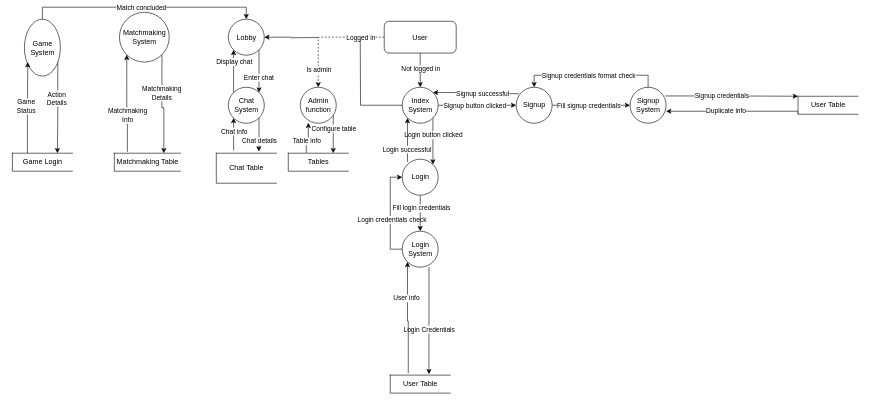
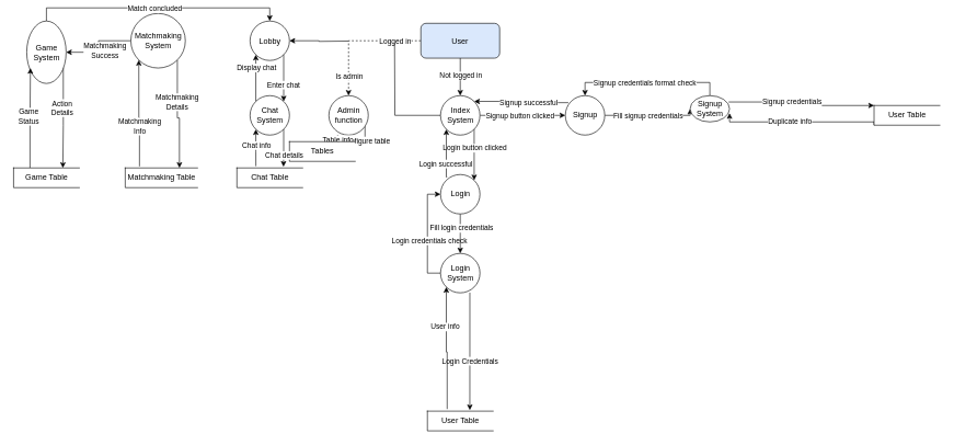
- <mxCell id="8" value="User" style="rounded=1;whiteSpace=wrap;html=1;" parent="1" vertex="1"><mxGeometry x="640" y="35" width="120" height="53" as="geometry" /></mxCell>
+ <mxCell id="8" value="User" style="rounded=1;whiteSpace=wrap;html=1;fillColor=#dae8fc;" parent="1" vertex="1"><mxGeometry x="640" y="35" width="120" height="53" as="geometry" /></mxCell>
+ <mxCell id="59" style="edgeStyle=orthogonalEdgeStyle;rounded=0;orthogonalLoop=1;jettySize=auto;html=1;entryX=1;entryY=0.5;entryDx=0;entryDy=0;startArrow=none;startFill=0;endArrow=classic;endFill=1;" edge="1" parent="1" source="61" target="66"><mxGeometry relative="1" as="geometry" /></mxCell>
+ <mxCell id="60" value="Matchmaking&lt;br&gt;Success" style="edgeLabel;html=1;align=center;verticalAlign=middle;resizable=0;points=[];" vertex="1" connectable="0" parent="59"><mxGeometry x="0.319" y="3" relative="1" as="geometry"><mxPoint x="19" y="-6" as="offset" /></mxGeometry></mxCell>
- <mxCell id="35" value="Signup&lt;br&gt;System" style="shape=ellipse;html=1;dashed=0;whitespace=wrap;aspect=fixed;perimeter=ellipsePerimeter;" parent="1" vertex="1"><mxGeometry x="1050" y="145" width="60" height="60" as="geometry" /></mxCell>
+ <mxCell id="35" value="Signup&lt;br&gt;System" style="shape=ellipse;html=1;dashed=0;whitespace=wrap;aspect=fixed;perimeter=ellipsePerimeter;" parent="1" vertex="1"><mxGeometry x="1050" y="145" width="60" height="40" as="geometry" /></mxCell>
- <mxCell id="73" value="Game Login" style="html=1;dashed=0;whitespace=wrap;shape=partialRectangle;right=0;" vertex="1" parent="1"><mxGeometry x="20" y="255" width="100" height="30" as="geometry" /></mxCell>
+ <mxCell id="73" value="Game Table" style="html=1;dashed=0;whitespace=wrap;shape=partialRectangle;right=0;" vertex="1" parent="1"><mxGeometry x="20" y="255" width="100" height="30" as="geometry" /></mxCell>
- <mxCell id="46" value="Tables" style="html=1;dashed=0;whitespace=wrap;shape=partialRectangle;right=0;" parent="1" vertex="1"><mxGeometry x="480" y="255" width="100" height="30" as="geometry" /></mxCell>
+ <mxCell id="46" value="Tables" style="html=1;dashed=0;whitespace=wrap;shape=partialRectangle;right=0;" parent="1" vertex="1"><mxGeometry x="440" y="215" width="100" height="30" as="geometry" /></mxCell>
- <mxCell id="67" value="Chat Table" style="html=1;dashed=0;whitespace=wrap;shape=partialRectangle;right=0;" vertex="1" parent="1"><mxGeometry x="360" y="255" width="100" height="50" as="geometry" /></mxCell>
+ <mxCell id="67" value="Chat Table" style="html=1;dashed=0;whitespace=wrap;shape=partialRectangle;right=0;" vertex="1" parent="1"><mxGeometry x="360" y="255" width="100" height="30" as="geometry" /></mxCell>
